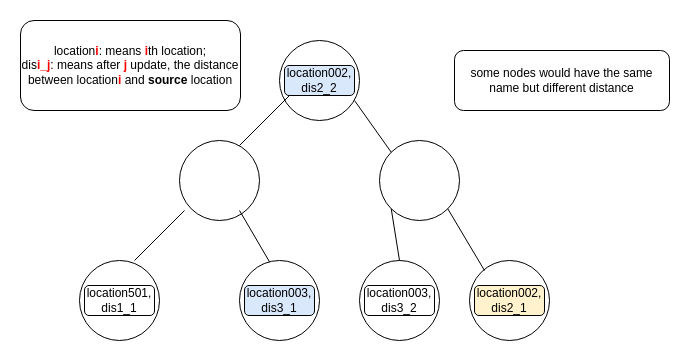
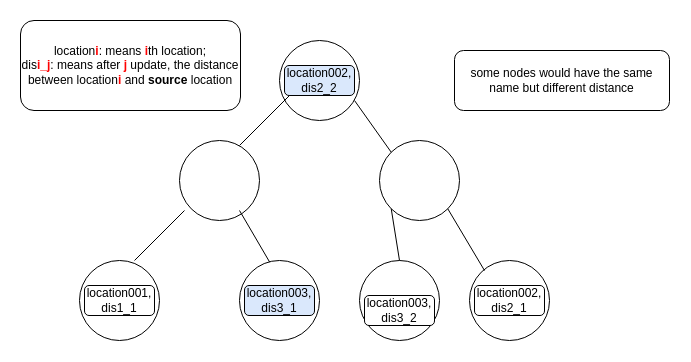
- <mxCell id="7" value="location501, dis1_1" style="rounded=1;whiteSpace=wrap;html=1;" vertex="1" parent="1"><mxGeometry x="84" y="285" width="70" height="30" as="geometry" /></mxCell>
+ <mxCell id="7" value="location001, dis1_1" style="rounded=1;whiteSpace=wrap;html=1;" vertex="1" parent="1"><mxGeometry x="84" y="285" width="70" height="30" as="geometry" /></mxCell>
- <mxCell id="11" value="location003, dis3_2" style="rounded=1;whiteSpace=wrap;html=1;" vertex="1" parent="1"><mxGeometry x="364" y="285" width="70" height="30" as="geometry" /></mxCell>
+ <mxCell id="11" value="location003, dis3_2" style="rounded=1;whiteSpace=wrap;html=1;" vertex="1" parent="1"><mxGeometry x="364" y="295" width="70" height="30" as="geometry" /></mxCell>
- <mxCell id="13" value="location002, dis2_1" style="rounded=1;whiteSpace=wrap;html=1;fillColor=#fff2cc;" vertex="1" parent="1"><mxGeometry x="474" y="285" width="70" height="30" as="geometry" /></mxCell>
+ <mxCell id="13" value="location002, dis2_1" style="rounded=1;whiteSpace=wrap;html=1;" vertex="1" parent="1"><mxGeometry x="474" y="285" width="70" height="30" as="geometry" /></mxCell>
